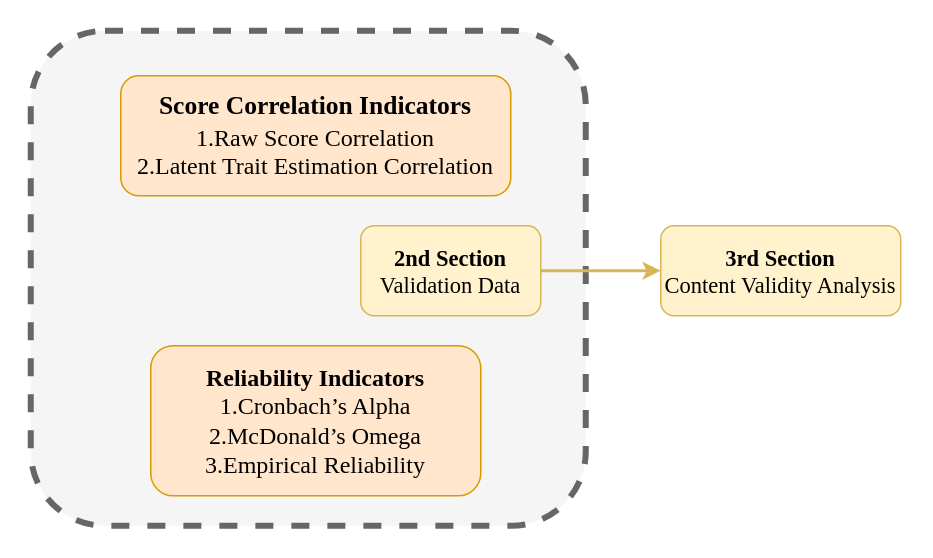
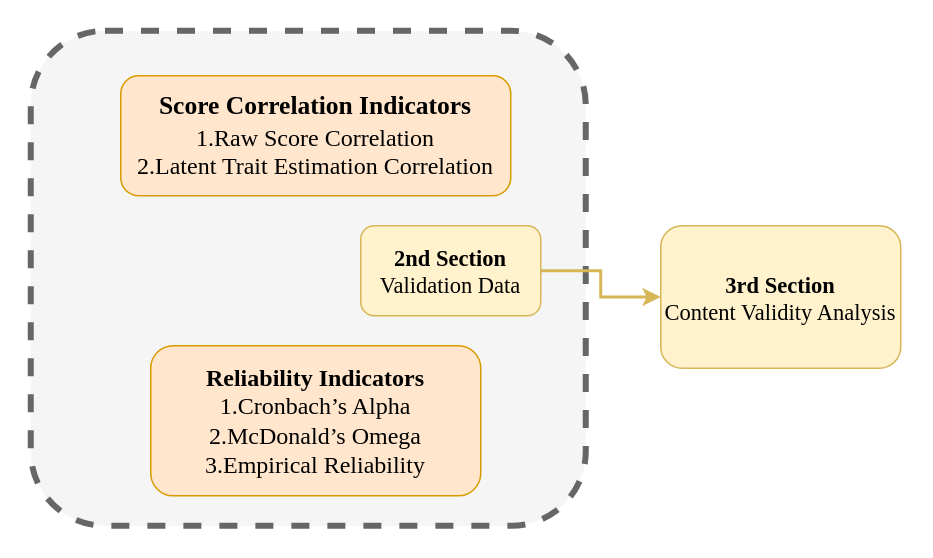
- <mxCell id="6" value="&lt;div&gt;&lt;b&gt;3rd Section&lt;/b&gt;&lt;/div&gt;Content Validity Analysis" style="whiteSpace=wrap;html=1;rounded=1;fontFamily=Times New Roman;fontSize=15;fillColor=#fff2cc;strokeColor=#d6b656;" vertex="1" parent="1"><mxGeometry x="440" y="150" width="160" height="60" as="geometry" /></mxCell>
+ <mxCell id="6" value="&lt;div&gt;&lt;b&gt;3rd Section&lt;/b&gt;&lt;/div&gt;Content Validity Analysis" style="whiteSpace=wrap;html=1;rounded=1;fontFamily=Times New Roman;fontSize=15;fillColor=#fff2cc;strokeColor=#d6b656;" vertex="1" parent="1"><mxGeometry x="440" y="150" width="160" height="95" as="geometry" /></mxCell>
